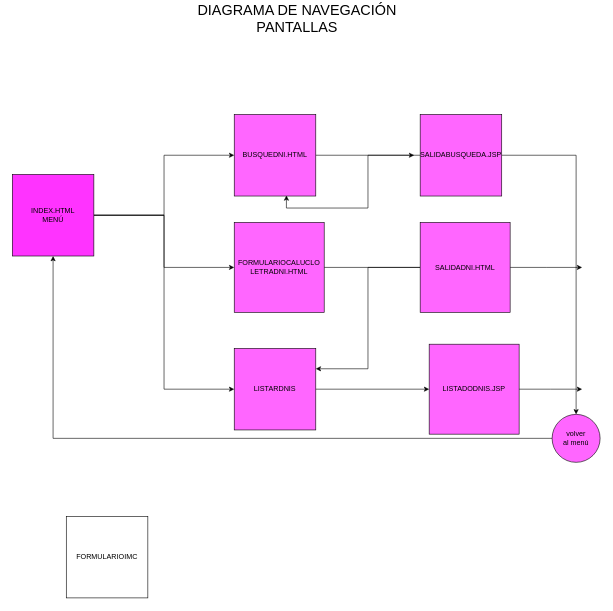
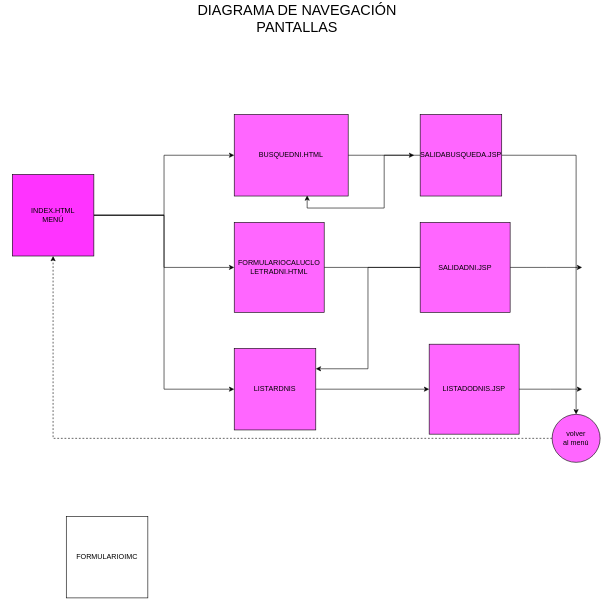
- <mxCell id="4" value="BUSQUEDNI.HTML" style="whiteSpace=wrap;html=1;aspect=fixed;fillColor=#FF66FF;" vertex="1" parent="1"><mxGeometry x="390" y="190" width="136" height="136" as="geometry" /></mxCell>
+ <mxCell id="4" value="BUSQUEDNI.HTML" style="whiteSpace=wrap;html=1;aspect=fixed;fillColor=#FF66FF;" vertex="1" parent="1"><mxGeometry x="390" y="190" width="190" height="136" as="geometry" /></mxCell>
- <mxCell id="19" value="SALIDADNI.HTML" style="whiteSpace=wrap;html=1;aspect=fixed;fillColor=#FF66FF;" vertex="1" parent="1"><mxGeometry x="700" y="370" width="150" height="150" as="geometry" /></mxCell>
+ <mxCell id="19" value="SALIDADNI.JSP" style="whiteSpace=wrap;html=1;aspect=fixed;fillColor=#FF66FF;" vertex="1" parent="1"><mxGeometry x="700" y="370" width="150" height="150" as="geometry" /></mxCell>
- <mxCell id="22" style="edgeStyle=orthogonalEdgeStyle;rounded=0;orthogonalLoop=1;jettySize=auto;html=1;entryX=0.5;entryY=1;entryDx=0;entryDy=0;" edge="1" parent="1" source="23" target="8"><mxGeometry relative="1" as="geometry" /></mxCell>
+ <mxCell id="22" style="edgeStyle=orthogonalEdgeStyle;rounded=0;orthogonalLoop=1;jettySize=auto;html=1;entryX=0.5;entryY=1;entryDx=0;entryDy=0;dashed=1;" edge="1" parent="1" source="23" target="8"><mxGeometry relative="1" as="geometry" /></mxCell>
